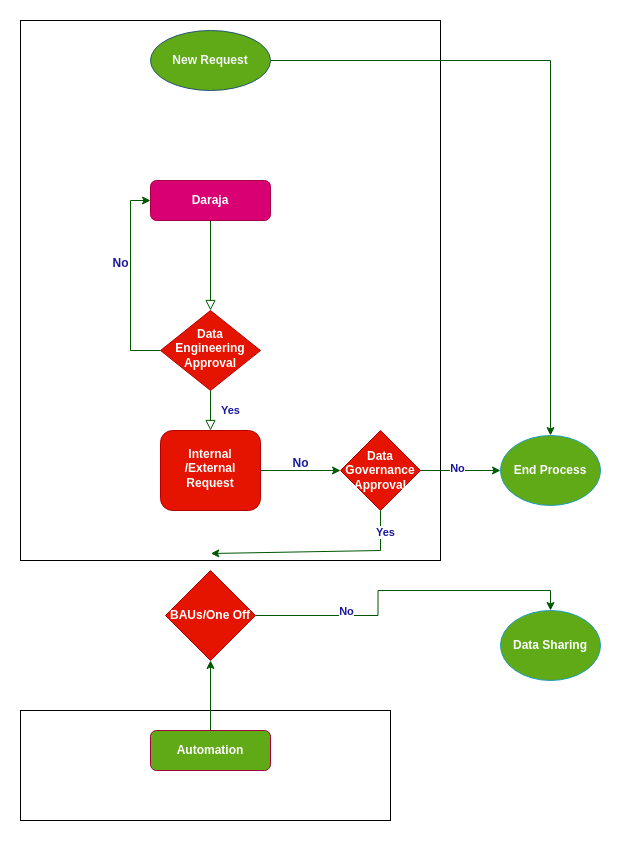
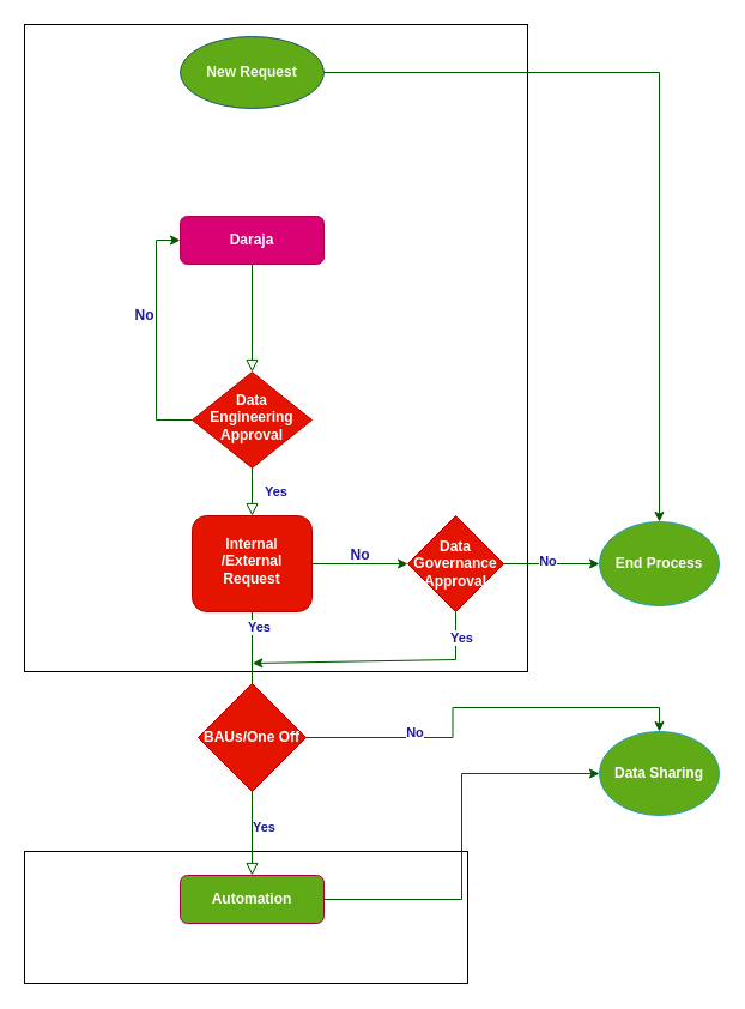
+ <mxCell id="9" value="Yes" style="rounded=0;html=1;jettySize=auto;orthogonalLoop=1;fontSize=11;endArrow=block;endFill=0;endSize=8;strokeWidth=1;shadow=0;labelBackgroundColor=none;edgeStyle=orthogonalEdgeStyle;fillColor=#008a00;strokeColor=#005700;fontColor=#1b199a;fontStyle=1" parent="1" source="12" target="14" edge="1"><mxGeometry x="0.636" y="10" relative="1" as="geometry"><mxPoint as="offset" /></mxGeometry></mxCell>
+ <mxCell id="10" value="Yes" style="edgeLabel;html=1;align=center;verticalAlign=middle;resizable=0;points=[];fontColor=#1b199a;fontStyle=1" parent="9" vertex="1" connectable="0"><mxGeometry x="-0.891" y="5" relative="1" as="geometry"><mxPoint as="offset" /></mxGeometry></mxCell>
- <mxCell id="13" style="edgeStyle=orthogonalEdgeStyle;rounded=0;orthogonalLoop=1;jettySize=auto;html=1;fillColor=#008a00;strokeColor=#005700;" parent="1" source="14" target="20" edge="1"><mxGeometry relative="1" as="geometry"><mxPoint x="450" y="750" as="targetPoint" /></mxGeometry></mxCell>
+ <mxCell id="13" style="edgeStyle=orthogonalEdgeStyle;rounded=0;orthogonalLoop=1;jettySize=auto;html=1;fillColor=#008a00;strokeColor=#005700;entryX=0;entryY=0.5;entryDx=0;entryDy=0;" parent="1" source="14" target="22" edge="1"><mxGeometry relative="1" as="geometry"><mxPoint x="450" y="750" as="targetPoint" /></mxGeometry></mxCell>
